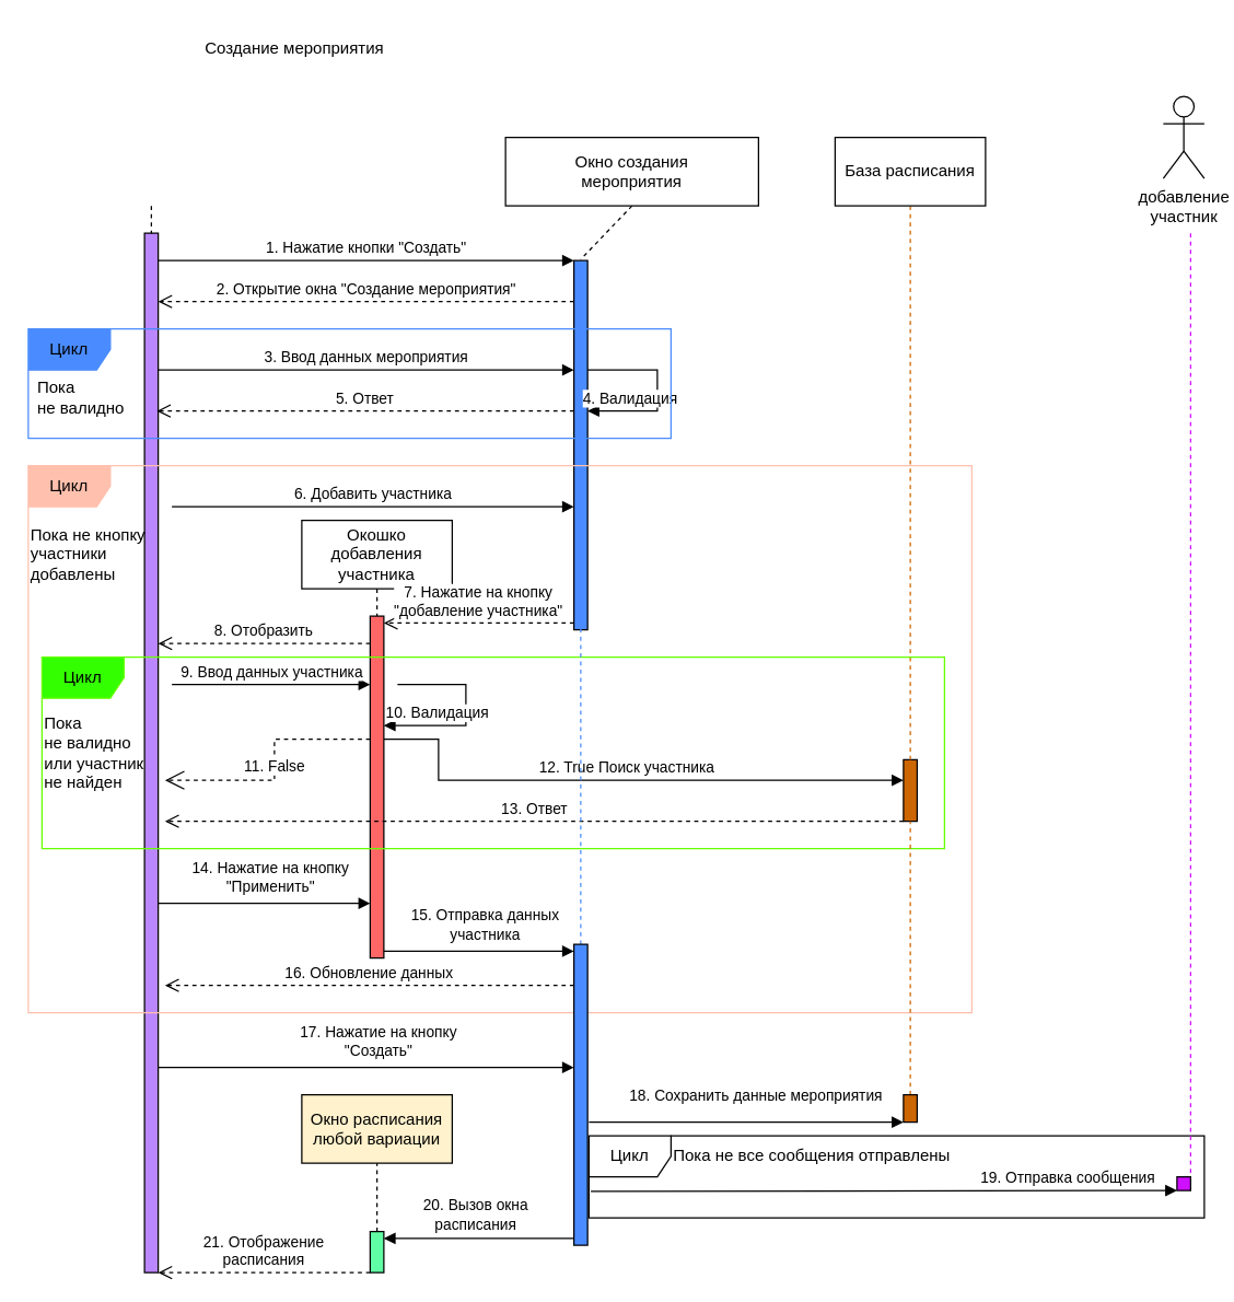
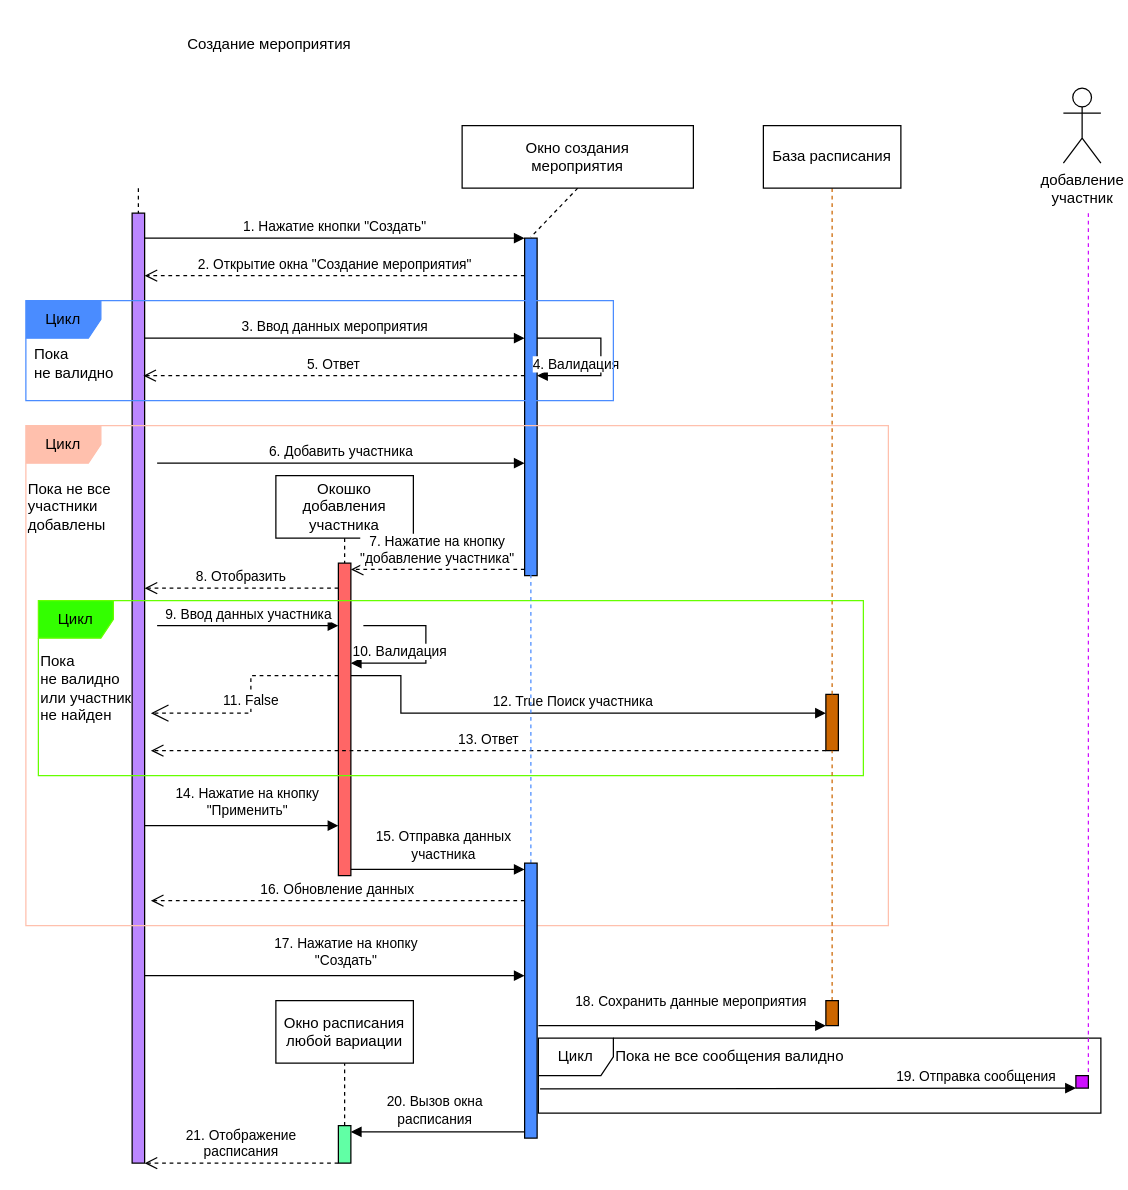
- <mxCell id="38" value="Пока не кнопку&lt;div&gt;участники&lt;/div&gt;&lt;div&gt;добавлены&lt;/div&gt;" style="text;html=1;align=left;verticalAlign=middle;resizable=0;points=[];autosize=1;strokeColor=none;fillColor=none;" vertex="1" parent="1"><mxGeometry x="20" y="375" width="90" height="60" as="geometry" /></mxCell>
+ <mxCell id="38" value="Пока не все&lt;div&gt;участники&lt;/div&gt;&lt;div&gt;добавлены&lt;/div&gt;" style="text;html=1;align=left;verticalAlign=middle;resizable=0;points=[];autosize=1;strokeColor=none;fillColor=none;" vertex="1" parent="1"><mxGeometry x="20" y="375" width="90" height="60" as="geometry" /></mxCell>
- <mxCell id="17" value="Окно расписания&lt;div&gt;любой вариации&lt;/div&gt;" style="html=1;whiteSpace=wrap;fillColor=#fff2cc;" vertex="1" parent="1"><mxGeometry x="220" y="800" width="110" height="50" as="geometry" /></mxCell>
+ <mxCell id="17" value="Окно расписания&lt;div&gt;любой вариации&lt;/div&gt;" style="html=1;whiteSpace=wrap;" vertex="1" parent="1"><mxGeometry x="220" y="800" width="110" height="50" as="geometry" /></mxCell>
- <mxCell id="58" value="Пока не&amp;nbsp;&lt;span style=&quot;background-color: initial;&quot;&gt;все&amp;nbsp;&lt;/span&gt;&lt;span style=&quot;background-color: initial;&quot;&gt;сообщения&amp;nbsp;&lt;/span&gt;&lt;span style=&quot;background-color: initial;&quot;&gt;отправлены&lt;/span&gt;" style="text;html=1;align=left;verticalAlign=middle;resizable=0;points=[];autosize=1;strokeColor=none;fillColor=none;" vertex="1" parent="1"><mxGeometry x="490" y="830" width="230" height="30" as="geometry" /></mxCell>
+ <mxCell id="58" value="Пока не&amp;nbsp;&lt;span style=&quot;background-color: initial;&quot;&gt;все&amp;nbsp;&lt;/span&gt;&lt;span style=&quot;background-color: initial;&quot;&gt;сообщения&amp;nbsp;&lt;/span&gt;&lt;span style=&quot;background-color: initial;&quot;&gt;валидно&lt;/span&gt;" style="text;html=1;align=left;verticalAlign=middle;resizable=0;points=[];autosize=1;strokeColor=none;fillColor=none;" vertex="1" parent="1"><mxGeometry x="490" y="830" width="230" height="30" as="geometry" /></mxCell>
